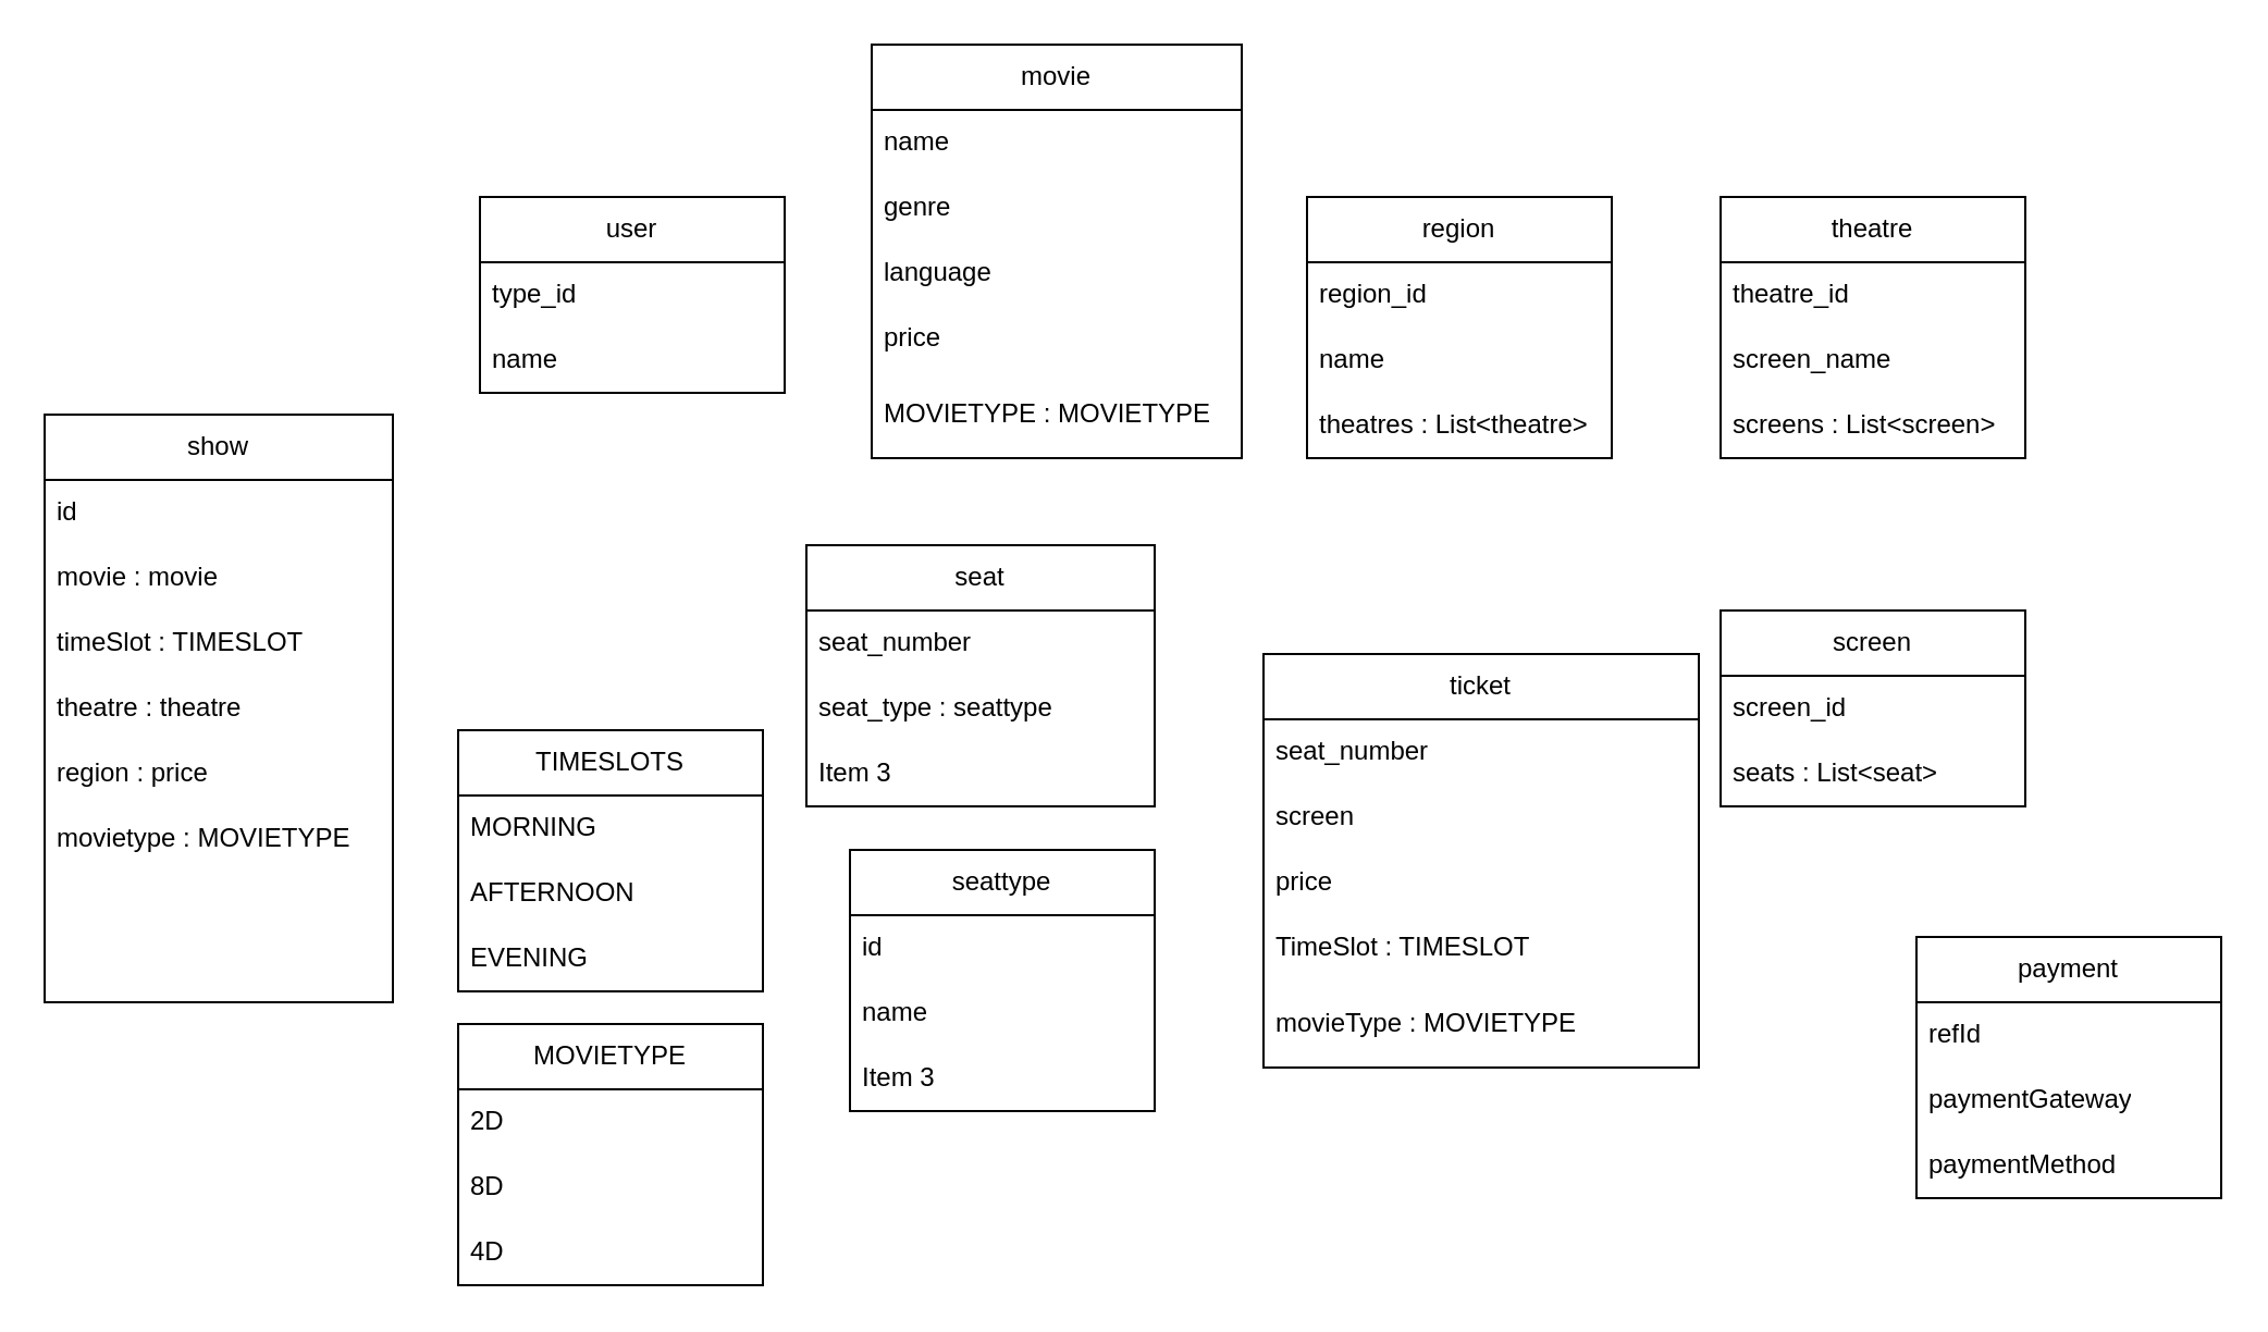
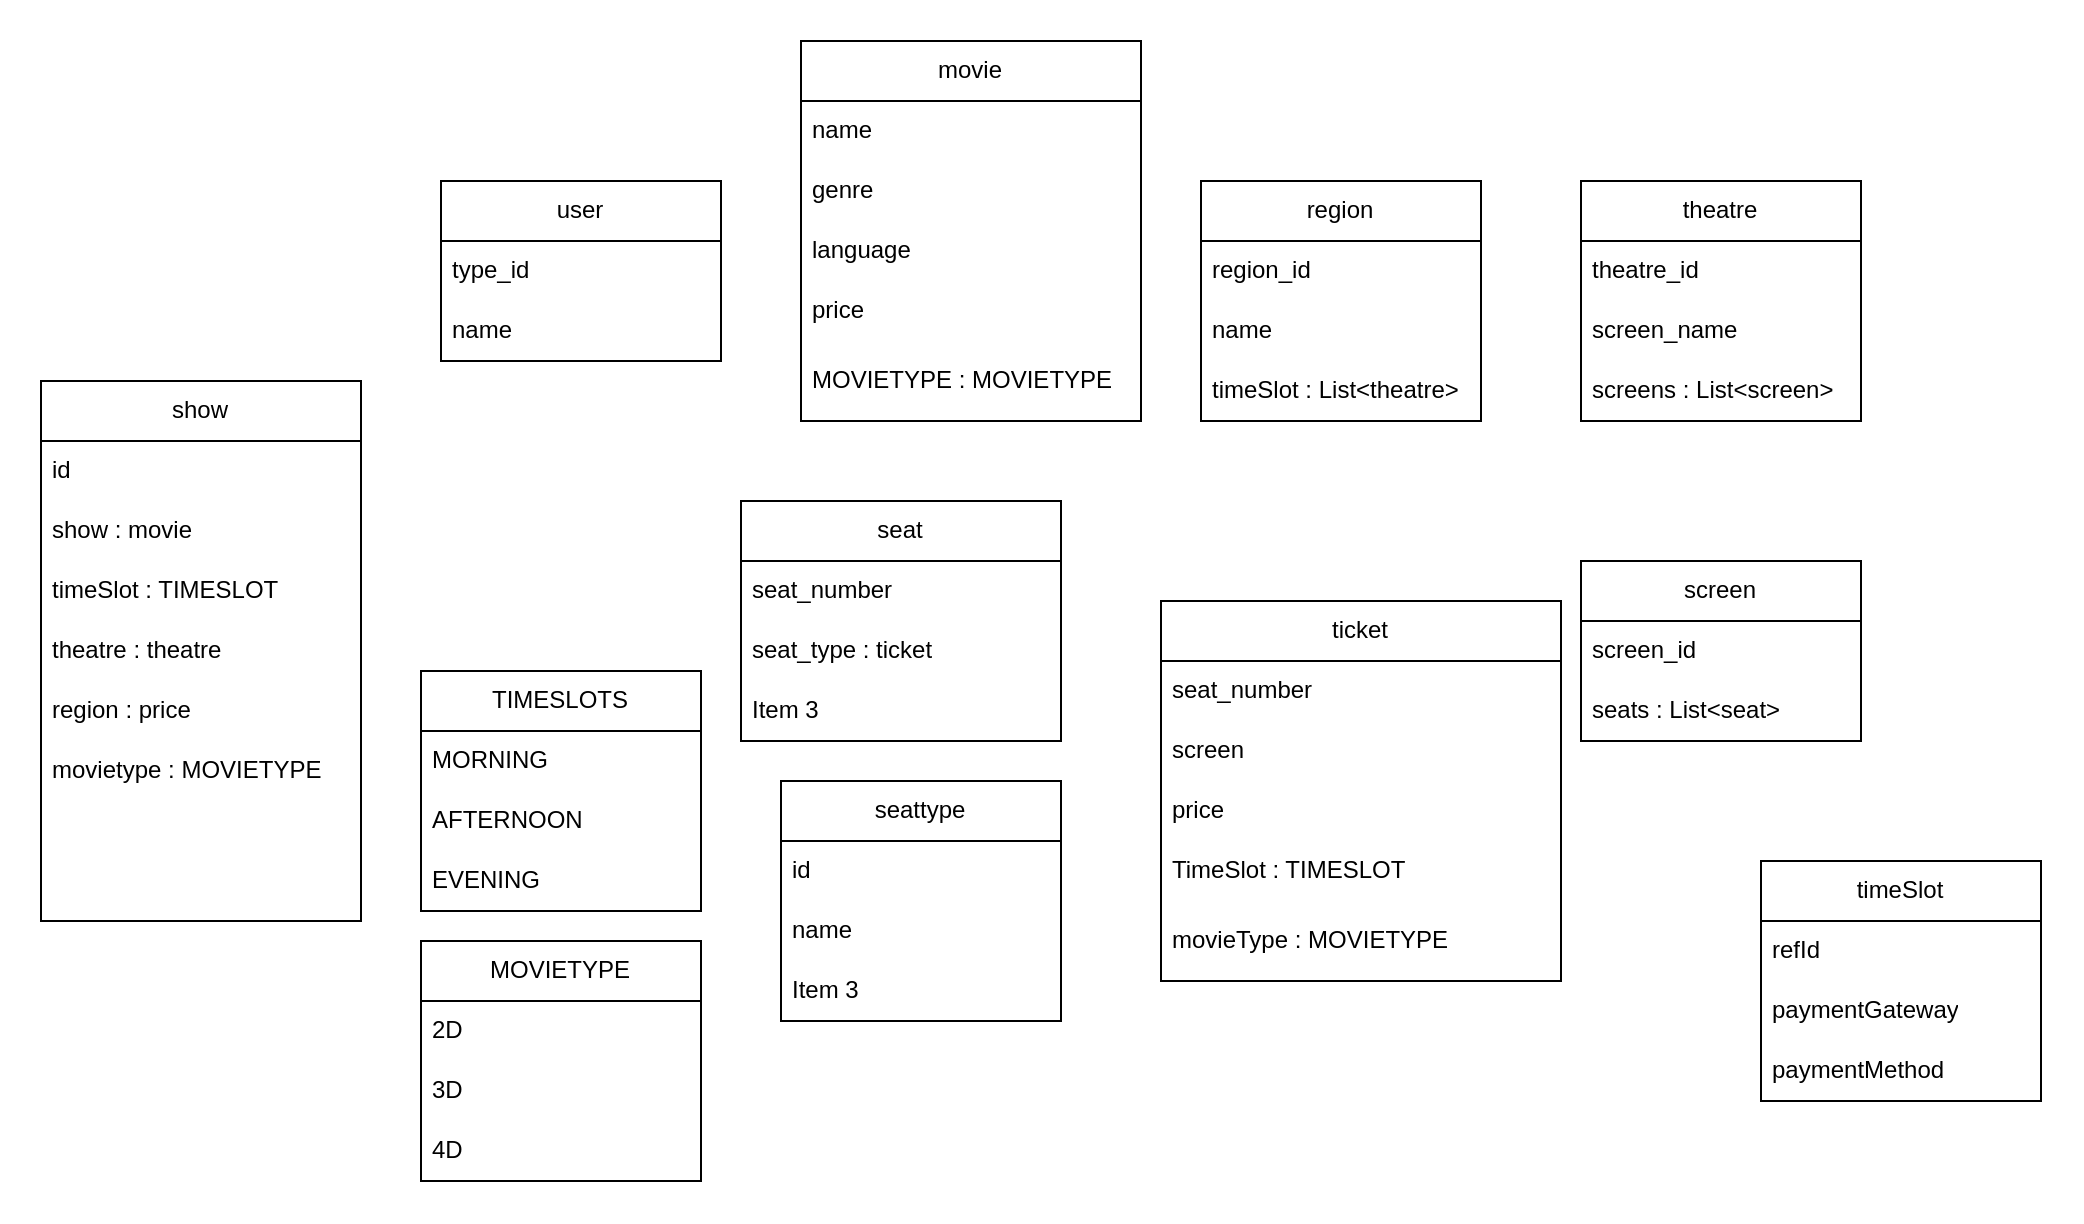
- <mxCell id="14" value="theatres : List&amp;lt;theatre&amp;gt;" style="text;strokeColor=none;fillColor=none;align=left;verticalAlign=middle;spacingLeft=4;spacingRight=4;overflow=hidden;points=[[0,0.5],[1,0.5]];portConstraint=eastwest;rotatable=0;whiteSpace=wrap;html=1;" vertex="1" parent="11"><mxGeometry y="90" width="140" height="30" as="geometry" /></mxCell>
+ <mxCell id="14" value="timeSlot : List&amp;lt;theatre&amp;gt;" style="text;strokeColor=none;fillColor=none;align=left;verticalAlign=middle;spacingLeft=4;spacingRight=4;overflow=hidden;points=[[0,0.5],[1,0.5]];portConstraint=eastwest;rotatable=0;whiteSpace=wrap;html=1;" vertex="1" parent="11"><mxGeometry y="90" width="140" height="30" as="geometry" /></mxCell>
- <mxCell id="46" value="movie : movie" style="text;strokeColor=none;fillColor=none;align=left;verticalAlign=middle;spacingLeft=4;spacingRight=4;overflow=hidden;points=[[0,0.5],[1,0.5]];portConstraint=eastwest;rotatable=0;whiteSpace=wrap;html=1;" vertex="1" parent="44"><mxGeometry y="60" width="160" height="30" as="geometry" /></mxCell>
+ <mxCell id="46" value="show : movie" style="text;strokeColor=none;fillColor=none;align=left;verticalAlign=middle;spacingLeft=4;spacingRight=4;overflow=hidden;points=[[0,0.5],[1,0.5]];portConstraint=eastwest;rotatable=0;whiteSpace=wrap;html=1;" vertex="1" parent="44"><mxGeometry y="60" width="160" height="30" as="geometry" /></mxCell>
- <mxCell id="28" value="seat_type : seattype" style="text;strokeColor=none;fillColor=none;align=left;verticalAlign=middle;spacingLeft=4;spacingRight=4;overflow=hidden;points=[[0,0.5],[1,0.5]];portConstraint=eastwest;rotatable=0;whiteSpace=wrap;html=1;" vertex="1" parent="26"><mxGeometry y="60" width="160" height="30" as="geometry" /></mxCell>
+ <mxCell id="28" value="seat_type : ticket" style="text;strokeColor=none;fillColor=none;align=left;verticalAlign=middle;spacingLeft=4;spacingRight=4;overflow=hidden;points=[[0,0.5],[1,0.5]];portConstraint=eastwest;rotatable=0;whiteSpace=wrap;html=1;" vertex="1" parent="26"><mxGeometry y="60" width="160" height="30" as="geometry" /></mxCell>
- <mxCell id="40" value="payment" style="swimlane;fontStyle=0;childLayout=stackLayout;horizontal=1;startSize=30;horizontalStack=0;resizeParent=1;resizeParentMax=0;resizeLast=0;collapsible=1;marginBottom=0;whiteSpace=wrap;html=1;" vertex="1" parent="1"><mxGeometry x="880" y="430" width="140" height="120" as="geometry" /></mxCell>
+ <mxCell id="40" value="timeSlot" style="swimlane;fontStyle=0;childLayout=stackLayout;horizontal=1;startSize=30;horizontalStack=0;resizeParent=1;resizeParentMax=0;resizeLast=0;collapsible=1;marginBottom=0;whiteSpace=wrap;html=1;" vertex="1" parent="1"><mxGeometry x="880" y="430" width="140" height="120" as="geometry" /></mxCell>
- <mxCell id="32" value="8D" style="text;strokeColor=none;fillColor=none;align=left;verticalAlign=middle;spacingLeft=4;spacingRight=4;overflow=hidden;points=[[0,0.5],[1,0.5]];portConstraint=eastwest;rotatable=0;whiteSpace=wrap;html=1;" vertex="1" parent="30"><mxGeometry y="60" width="140" height="30" as="geometry" /></mxCell>
+ <mxCell id="32" value="3D" style="text;strokeColor=none;fillColor=none;align=left;verticalAlign=middle;spacingLeft=4;spacingRight=4;overflow=hidden;points=[[0,0.5],[1,0.5]];portConstraint=eastwest;rotatable=0;whiteSpace=wrap;html=1;" vertex="1" parent="30"><mxGeometry y="60" width="140" height="30" as="geometry" /></mxCell>
